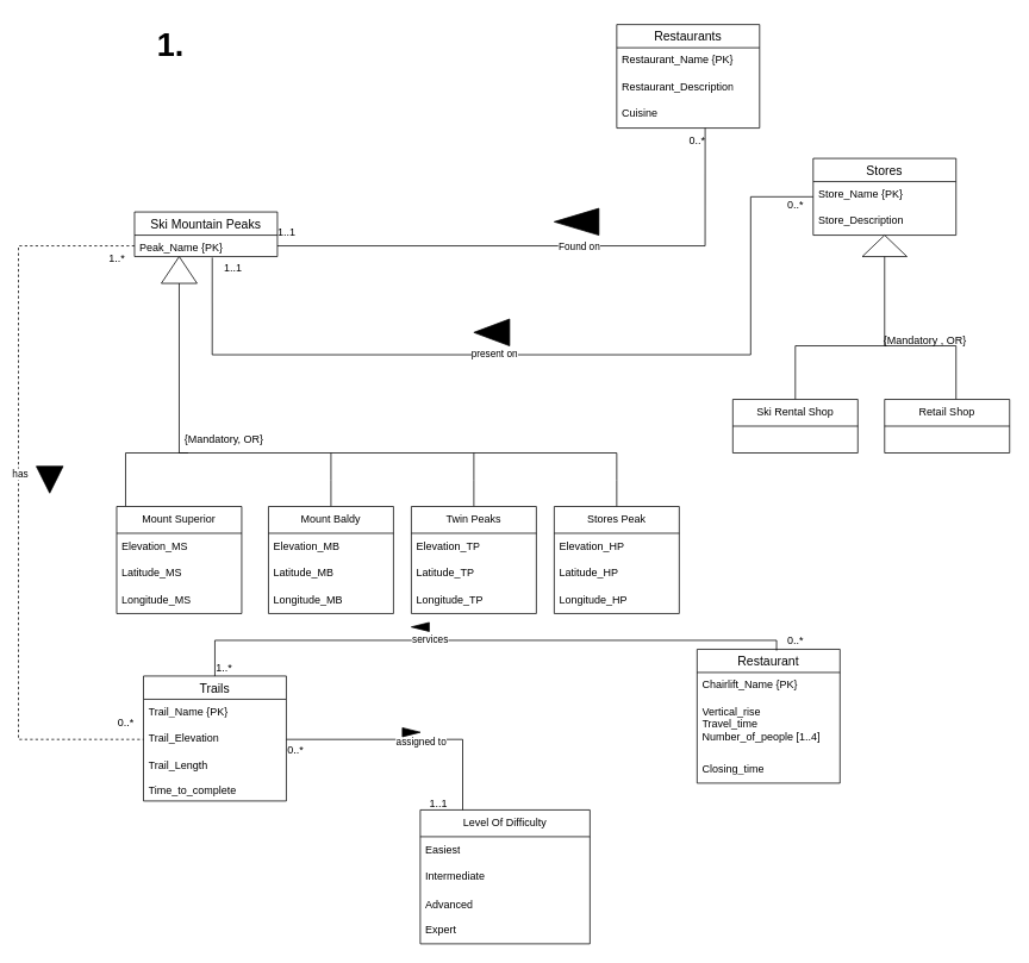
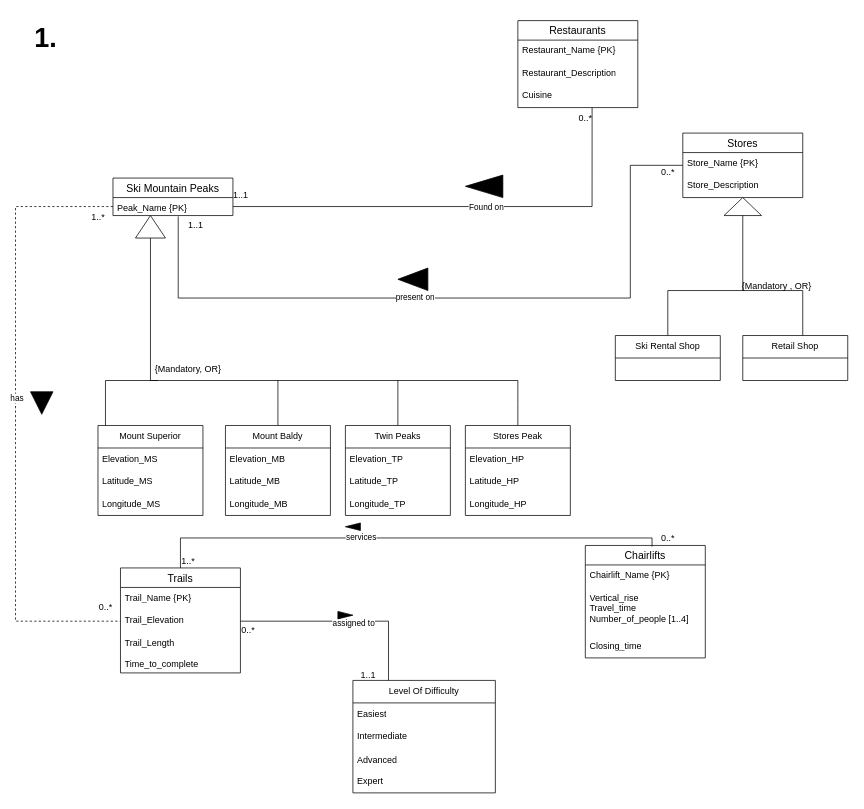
- <mxCell id="81" value="&lt;b&gt;&lt;font style=&quot;font-size: 36px;&quot;&gt;1.&lt;/font&gt;&lt;/b&gt;" style="text;html=1;align=center;verticalAlign=middle;resizable=0;points=[];autosize=1;strokeColor=none;fillColor=none;" vertex="1" parent="1"><mxGeometry x="165" y="20" width="50" height="60" as="geometry" /></mxCell>
+ <mxCell id="81" value="&lt;b&gt;&lt;font style=&quot;font-size: 36px;&quot;&gt;1.&lt;/font&gt;&lt;/b&gt;" style="text;html=1;align=center;verticalAlign=middle;resizable=0;points=[];autosize=1;strokeColor=none;fillColor=none;" vertex="1" parent="1"><mxGeometry x="35" y="20" width="50" height="60" as="geometry" /></mxCell>
- <mxCell id="4" value="Restaurant" style="swimlane;fontStyle=0;childLayout=stackLayout;horizontal=1;startSize=26;horizontalStack=0;resizeParent=1;resizeParentMax=0;resizeLast=0;collapsible=1;marginBottom=0;align=center;fontSize=14;" parent="1" vertex="1"><mxGeometry x="780" y="727" width="160" height="150" as="geometry" /></mxCell>
+ <mxCell id="4" value="Chairlifts" style="swimlane;fontStyle=0;childLayout=stackLayout;horizontal=1;startSize=26;horizontalStack=0;resizeParent=1;resizeParentMax=0;resizeLast=0;collapsible=1;marginBottom=0;align=center;fontSize=14;" parent="1" vertex="1"><mxGeometry x="780" y="727" width="160" height="150" as="geometry" /></mxCell>
